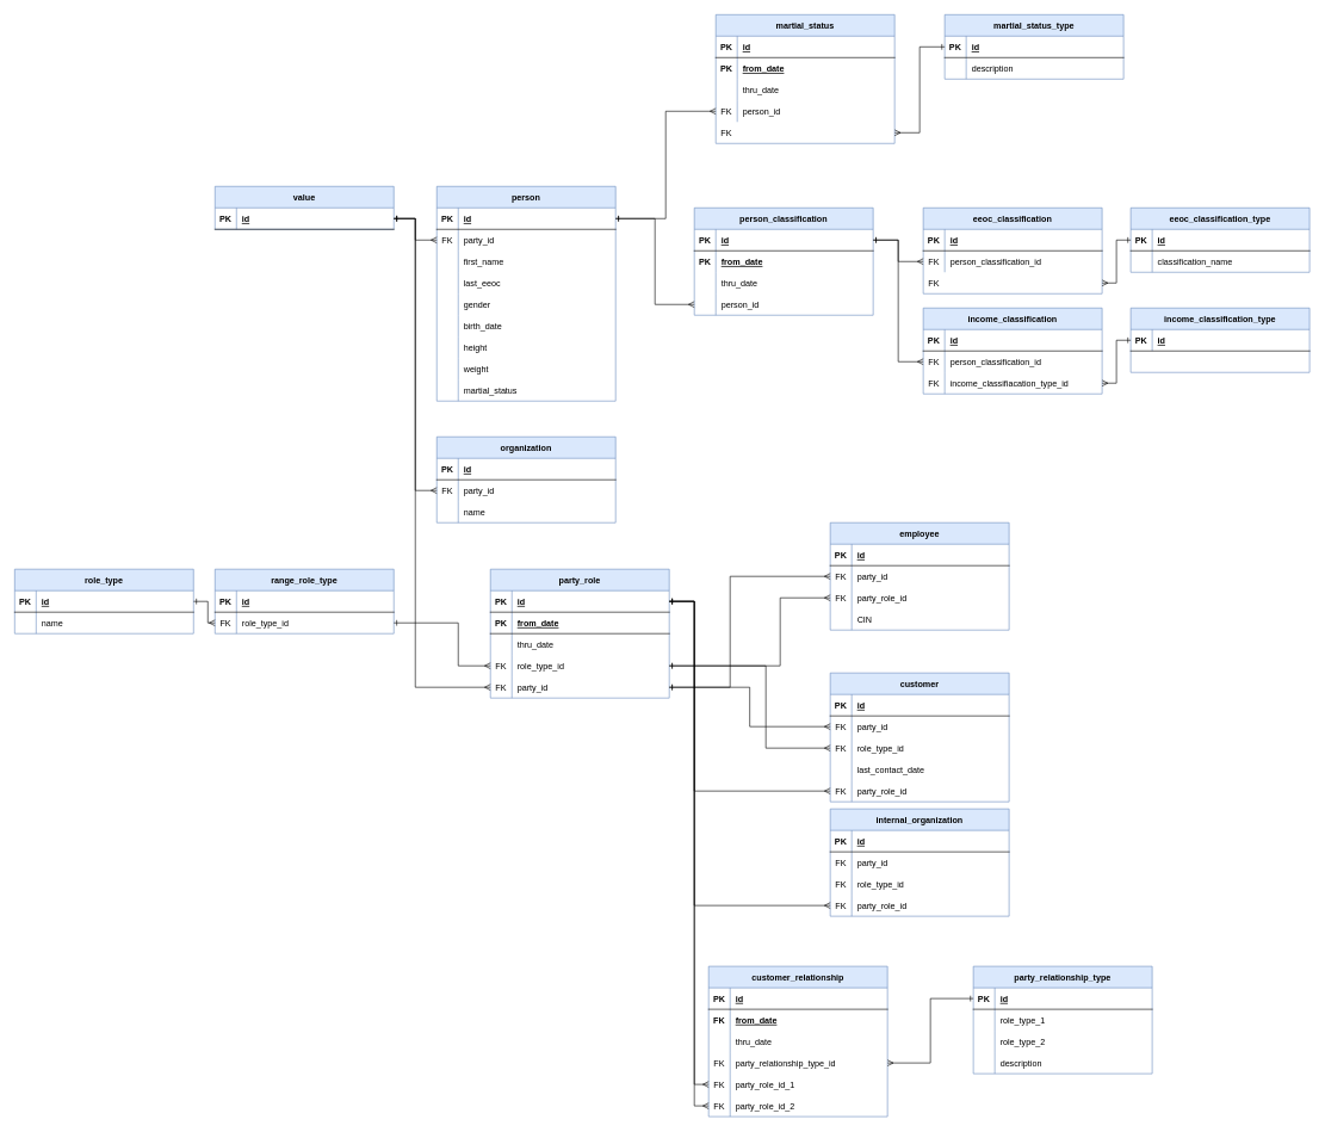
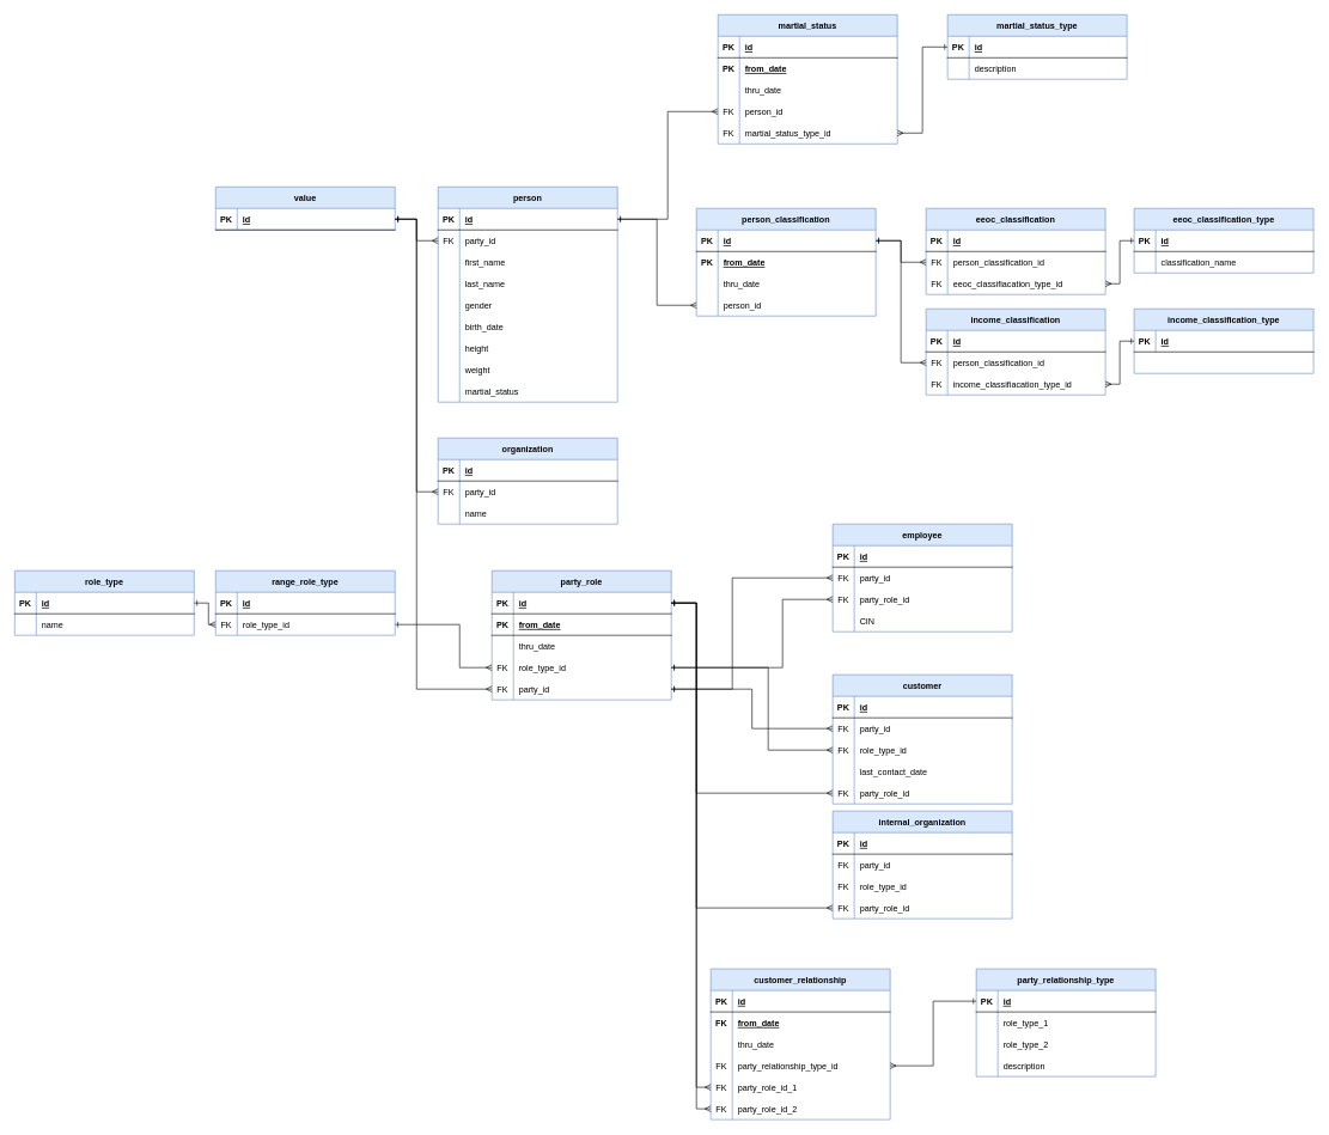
+ <mxCell id="228" value="martial_status_type_id" style="shape=partialRectangle;overflow=hidden;connectable=0;fillColor=none;top=0;left=0;bottom=0;right=0;align=left;spacingLeft=6;fontStyle=0" vertex="1" parent="226"><mxGeometry x="30" width="220" height="30" as="geometry"><mxRectangle width="220" height="30" as="alternateBounds" /></mxGeometry></mxCell>
+ <mxCell id="66" value="eeoc_classifiacation_type_id" style="shape=partialRectangle;overflow=hidden;connectable=0;fillColor=none;top=0;left=0;bottom=0;right=0;align=left;spacingLeft=6;" parent="64" vertex="1"><mxGeometry x="30" width="220" height="30" as="geometry"><mxRectangle width="220" height="30" as="alternateBounds" /></mxGeometry></mxCell>
- <mxCell id="18" value="last_eeoc" style="shape=partialRectangle;overflow=hidden;connectable=0;fillColor=none;top=0;left=0;bottom=0;right=0;align=left;spacingLeft=6;" parent="16" vertex="1"><mxGeometry x="30" width="220" height="30" as="geometry"><mxRectangle width="220" height="30" as="alternateBounds" /></mxGeometry></mxCell>
+ <mxCell id="18" value="last_name" style="shape=partialRectangle;overflow=hidden;connectable=0;fillColor=none;top=0;left=0;bottom=0;right=0;align=left;spacingLeft=6;" parent="16" vertex="1"><mxGeometry x="30" width="220" height="30" as="geometry"><mxRectangle width="220" height="30" as="alternateBounds" /></mxGeometry></mxCell>
